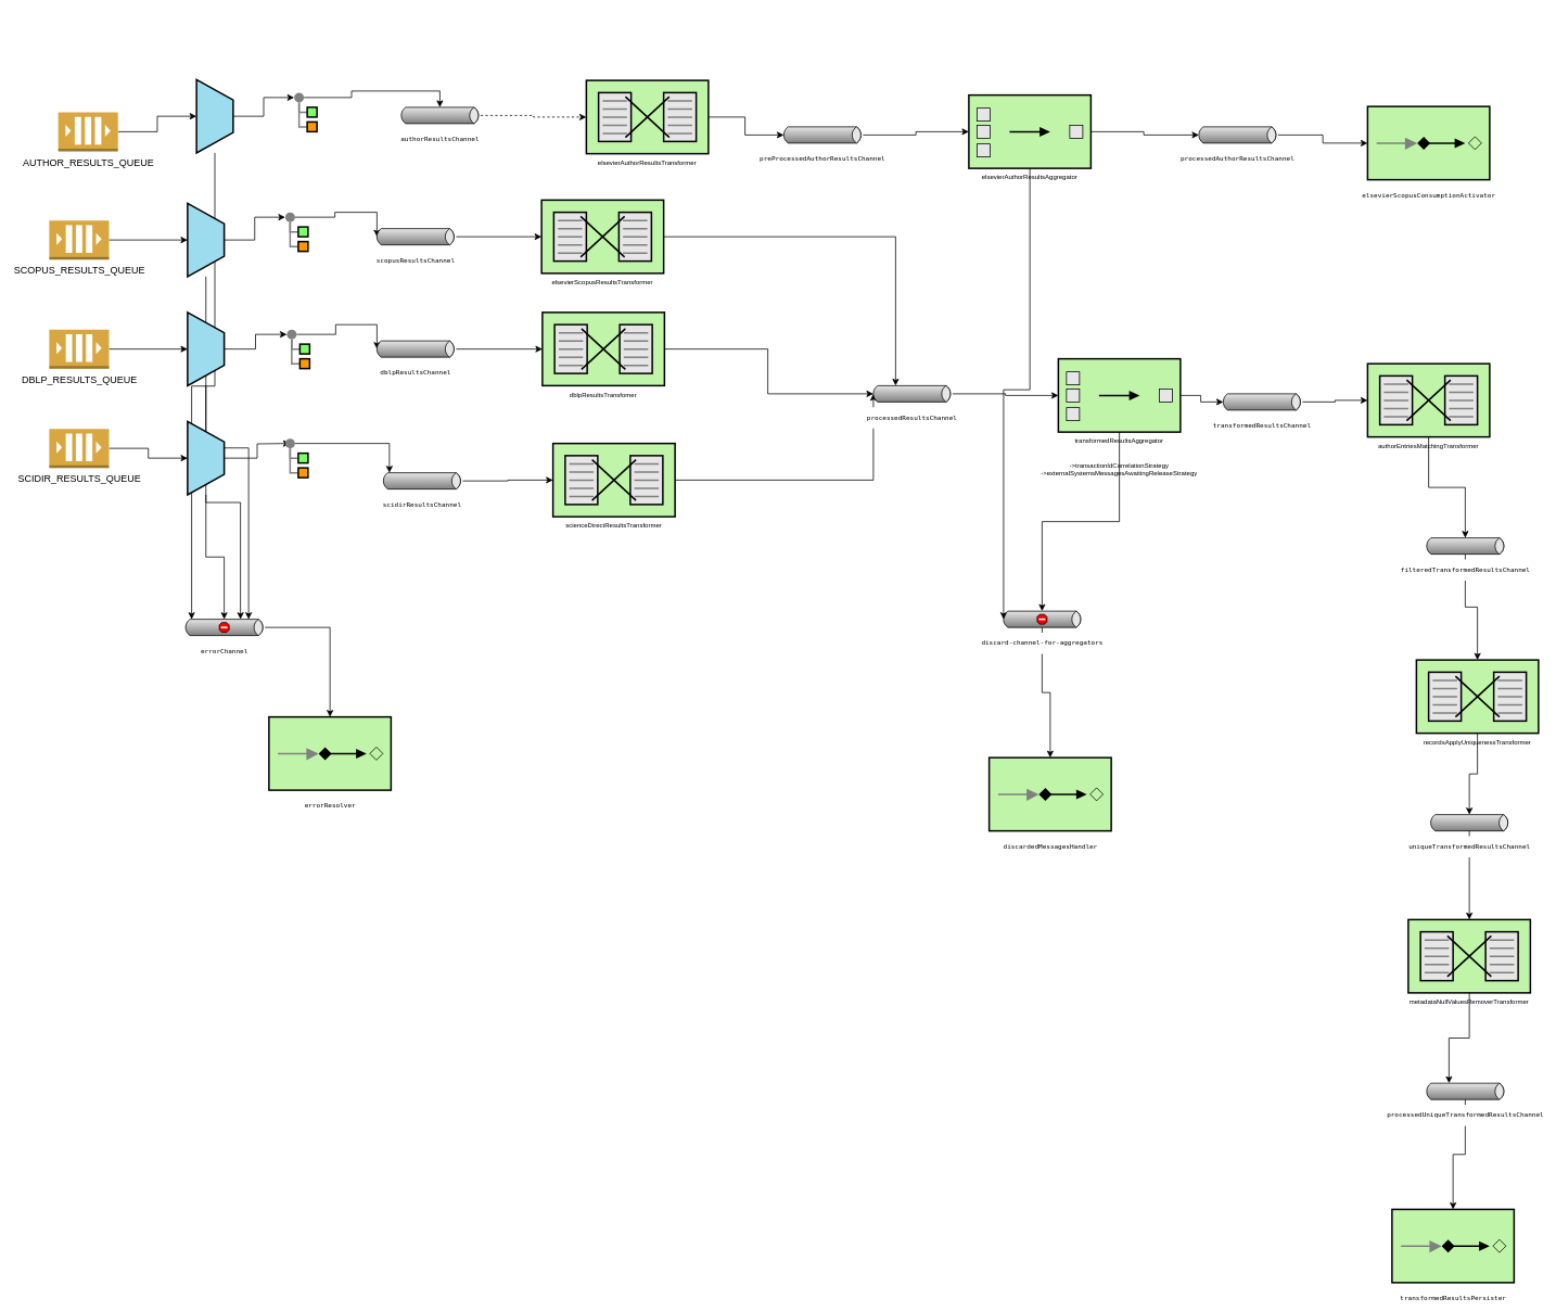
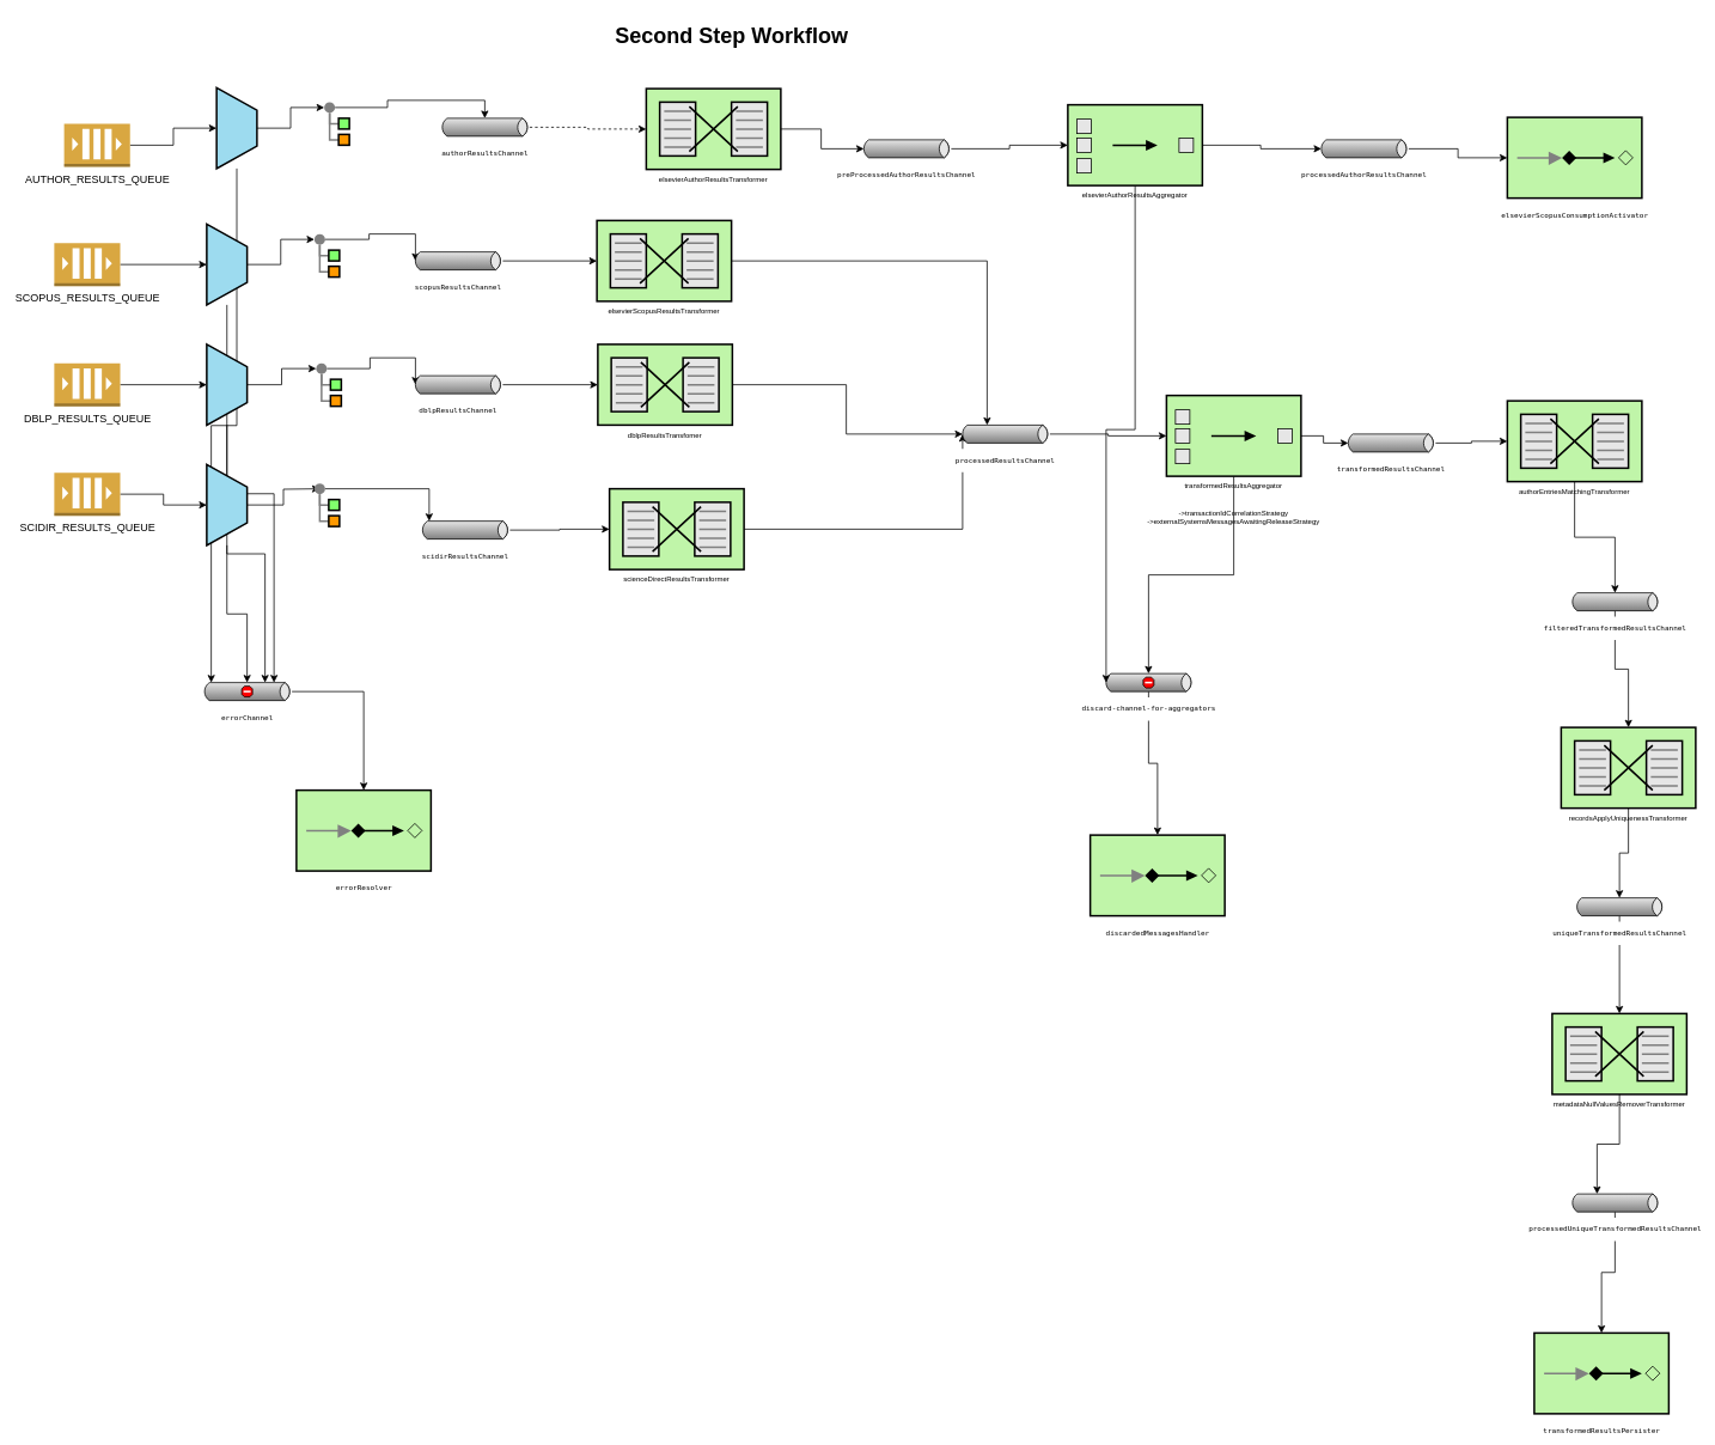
+ <mxCell id="2" value="Second Step Workflow" style="text;strokeColor=none;fillColor=none;html=1;fontSize=24;fontStyle=1;verticalAlign=middle;align=center;" parent="1" vertex="1"><mxGeometry x="20" y="20" width="1590" height="40" as="geometry" /></mxCell>
